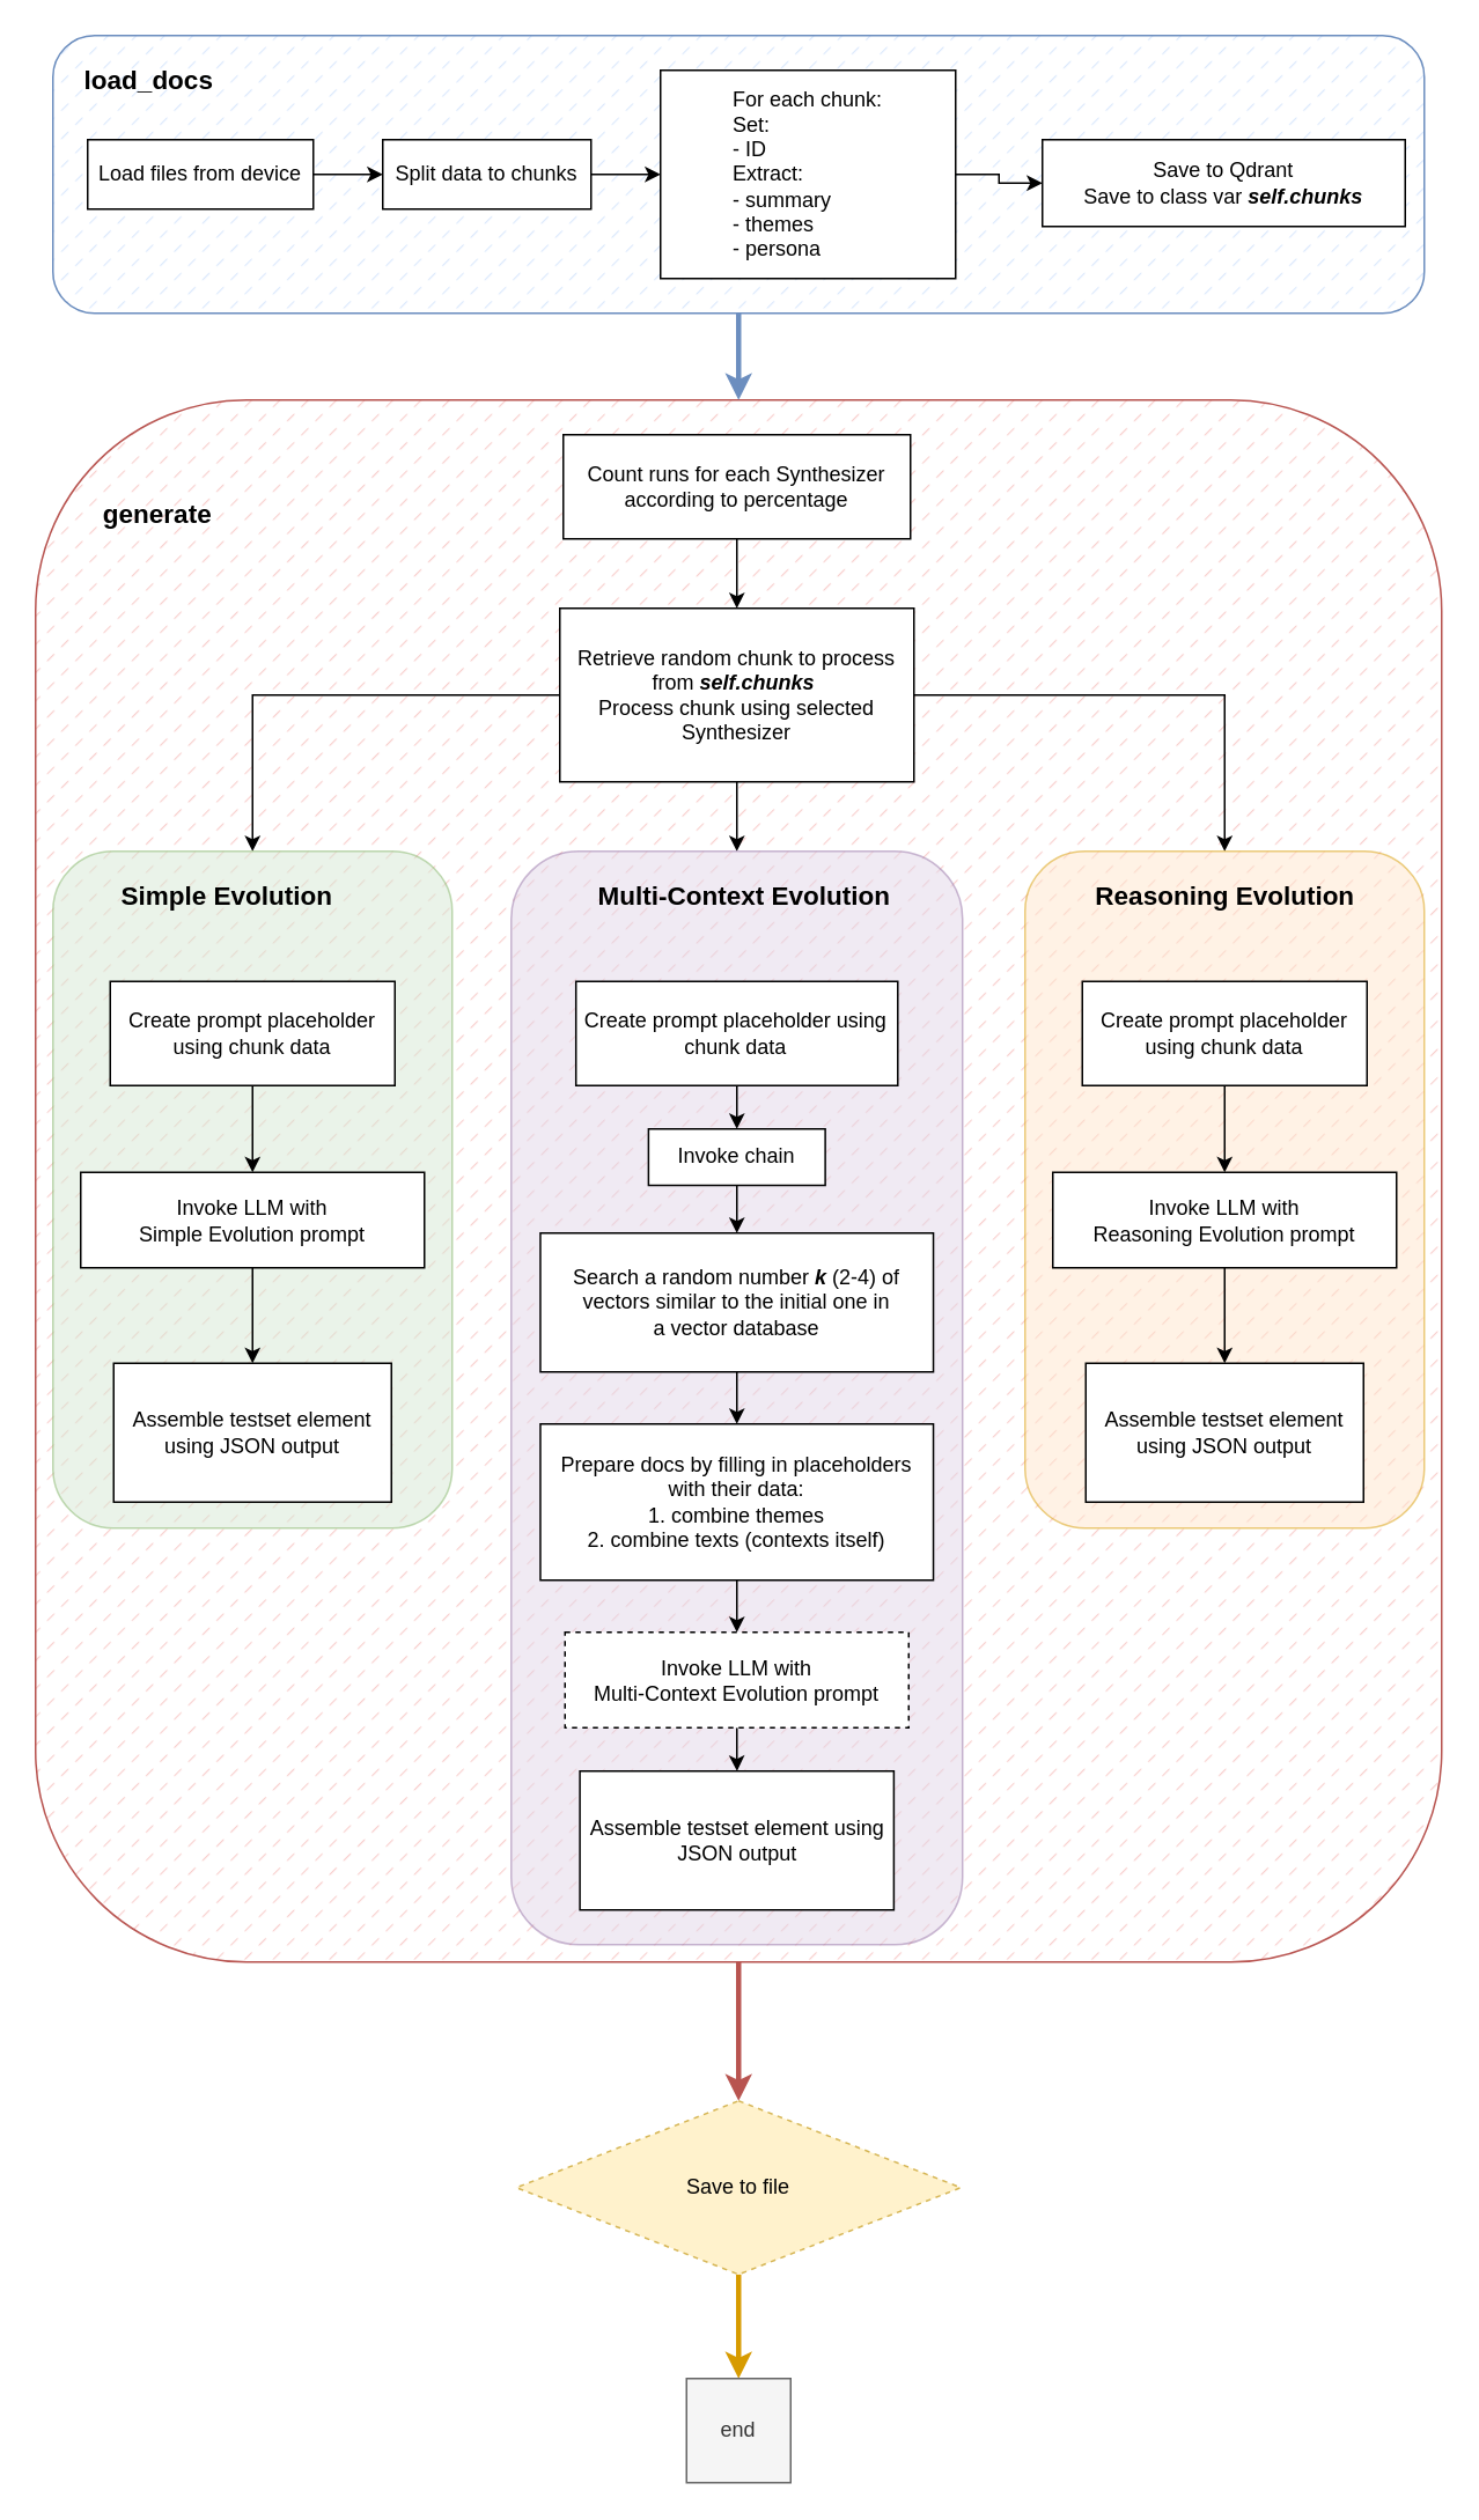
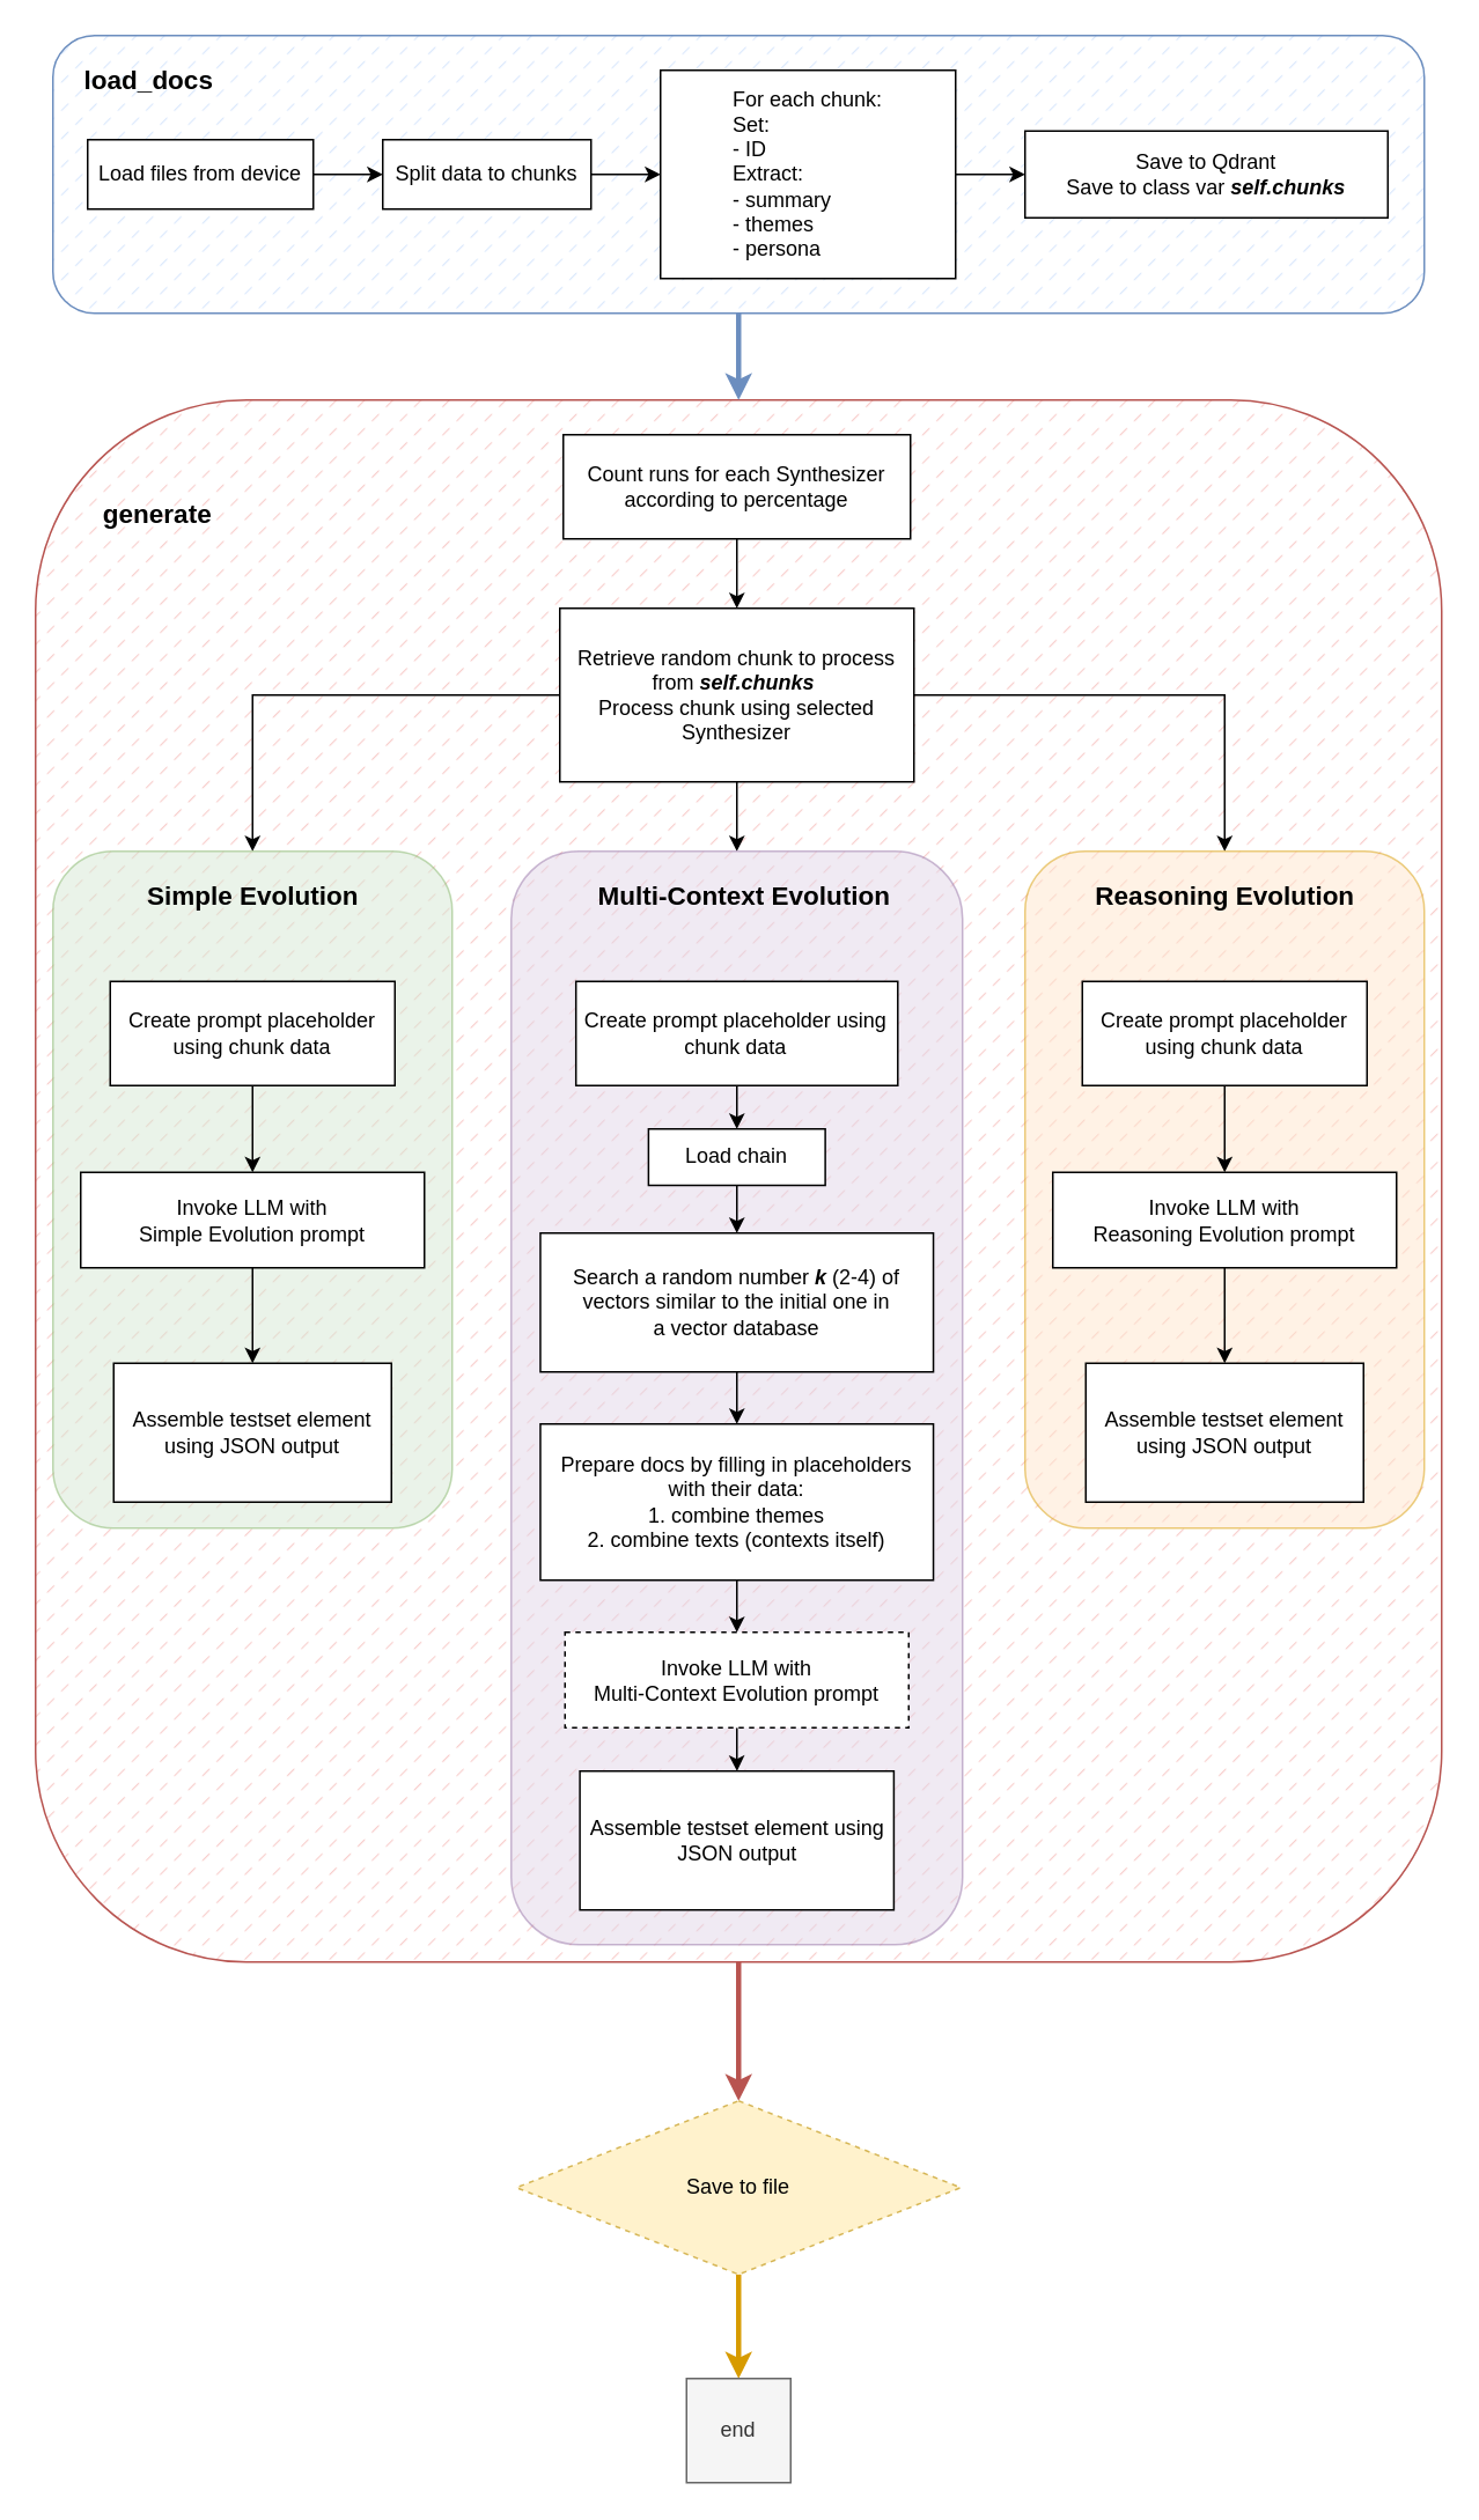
- <mxCell id="12" value="Save to Qdrant&lt;div&gt;Save to class var &lt;b&gt;&lt;i&gt;&lt;font style=&quot;color: light-dark(rgb(0, 0, 0), rgb(255, 51, 153));&quot;&gt;self.chunks&lt;/font&gt;&lt;/i&gt;&lt;/b&gt;&lt;/div&gt;" style="rounded=0;whiteSpace=wrap;html=1;" vertex="1" parent="4"><mxGeometry x="570" y="60" width="209" height="50" as="geometry" /></mxCell>
+ <mxCell id="12" value="Save to Qdrant&lt;div&gt;Save to class var &lt;b&gt;&lt;i&gt;&lt;font style=&quot;color: light-dark(rgb(0, 0, 0), rgb(255, 51, 153));&quot;&gt;self.chunks&lt;/font&gt;&lt;/i&gt;&lt;/b&gt;&lt;/div&gt;" style="rounded=0;whiteSpace=wrap;html=1;" vertex="1" parent="4"><mxGeometry x="560" y="55" width="209" height="50" as="geometry" /></mxCell>
- <mxCell id="27" value="Simple Evolution" style="text;html=1;align=center;verticalAlign=middle;resizable=0;points=[];autosize=1;strokeColor=none;fillColor=none;fontSize=15;fontStyle=1" vertex="1" parent="20"><mxGeometry x="30" y="10" width="140" height="30" as="geometry" /></mxCell>
+ <mxCell id="27" value="Simple Evolution" style="text;html=1;align=center;verticalAlign=middle;resizable=0;points=[];autosize=1;strokeColor=none;fillColor=none;fontSize=15;fontStyle=1" vertex="1" parent="20"><mxGeometry x="45" y="10" width="140" height="30" as="geometry" /></mxCell>
- <mxCell id="41" value="Invoke chain" style="rounded=0;whiteSpace=wrap;html=1;" vertex="1" parent="36"><mxGeometry x="79.09" y="160" width="101.82" height="32.5" as="geometry" /></mxCell>
+ <mxCell id="41" value="Load chain" style="rounded=0;whiteSpace=wrap;html=1;" vertex="1" parent="36"><mxGeometry x="79.09" y="160" width="101.82" height="32.5" as="geometry" /></mxCell>
